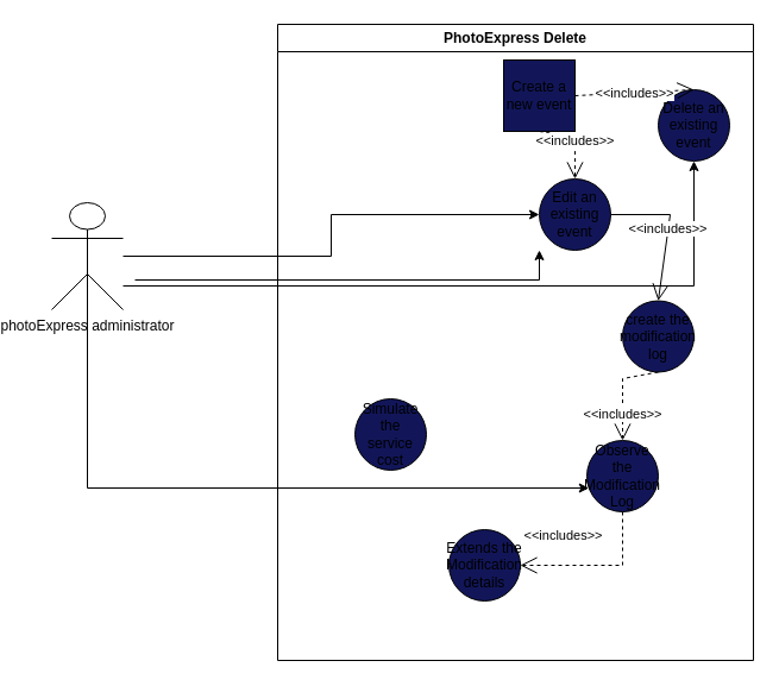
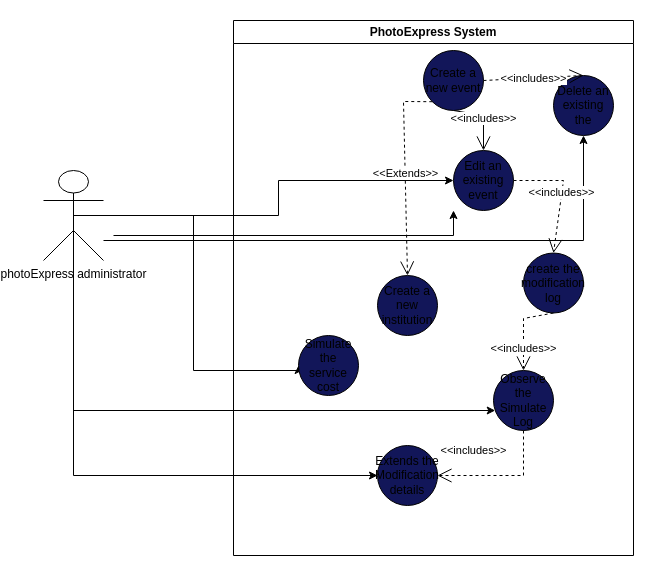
- <mxCell id="9" value="PhotoExpress Delete" style="swimlane;whiteSpace=wrap;html=1;" vertex="1" parent="1"><mxGeometry x="210" y="20" width="400" height="535" as="geometry" /></mxCell>
+ <mxCell id="9" value="PhotoExpress System" style="swimlane;whiteSpace=wrap;html=1;" vertex="1" parent="1"><mxGeometry x="210" y="20" width="400" height="535" as="geometry" /></mxCell>
- <mxCell id="10" value="Create a new event" style="whiteSpace=wrap;html=1;aspect=fixed;fillColor=#121659;rounded=0;" vertex="1" parent="9"><mxGeometry x="190" y="30" width="60" height="60" as="geometry" /></mxCell>
+ <mxCell id="10" value="Create a new event" style="ellipse;whiteSpace=wrap;html=1;aspect=fixed;fillColor=#121659;" vertex="1" parent="9"><mxGeometry x="190" y="30" width="60" height="60" as="geometry" /></mxCell>
- <mxCell id="13" value="Delete an existing event" style="ellipse;whiteSpace=wrap;html=1;aspect=fixed;fillColor=#121659;" vertex="1" parent="9"><mxGeometry x="320" y="55" width="60" height="60" as="geometry" /></mxCell>
+ <mxCell id="13" value="Delete an existing the" style="ellipse;whiteSpace=wrap;html=1;aspect=fixed;fillColor=#121659;" vertex="1" parent="9"><mxGeometry x="320" y="55" width="60" height="60" as="geometry" /></mxCell>
- <mxCell id="12" value="&amp;lt;&amp;lt;includes&amp;gt;&amp;gt;" style="endArrow=open;endSize=12;dashed=1;html=1;rounded=0;entryX=0.5;entryY=0;entryDx=0;entryDy=0;exitX=0.5;exitY=1;exitDx=0;exitDy=0;" edge="1" parent="9" source="10" target="11"><mxGeometry width="160" relative="1" as="geometry"><mxPoint x="20" y="200" as="sourcePoint" /><mxPoint x="180" y="200" as="targetPoint" /><Array as="points"><mxPoint x="250" y="95" /></Array></mxGeometry></mxCell>
+ <mxCell id="12" value="&amp;lt;&amp;lt;includes&amp;gt;&amp;gt;" style="endArrow=open;endSize=12;dashed=0;html=1;rounded=0;entryX=0.5;entryY=0;entryDx=0;entryDy=0;exitX=0.5;exitY=1;exitDx=0;exitDy=0;" edge="1" parent="9" source="10" target="11"><mxGeometry width="160" relative="1" as="geometry"><mxPoint x="20" y="200" as="sourcePoint" /><mxPoint x="180" y="200" as="targetPoint" /><Array as="points"><mxPoint x="250" y="95" /></Array></mxGeometry></mxCell>
+ <mxCell id="19" value="&amp;lt;&amp;lt;Extends&amp;gt;&amp;gt;" style="endArrow=open;endSize=12;dashed=1;html=1;rounded=0;entryX=0.5;entryY=0;entryDx=0;entryDy=0;exitX=0;exitY=1;exitDx=0;exitDy=0;" edge="1" parent="9" source="10" target="18"><mxGeometry width="160" relative="1" as="geometry"><mxPoint x="178.787" y="81.213" as="sourcePoint" /><mxPoint x="130" y="315" as="targetPoint" /><Array as="points"><mxPoint x="170" y="81" /></Array></mxGeometry></mxCell>
- <mxCell id="16" value="&amp;lt;&amp;lt;includes&amp;gt;&amp;gt;" style="endArrow=open;endSize=12;dashed=0;html=1;rounded=0;entryX=0.5;entryY=0;entryDx=0;entryDy=0;exitX=1;exitY=0.5;exitDx=0;exitDy=0;" edge="1" parent="9" source="11" target="15"><mxGeometry width="160" relative="1" as="geometry"><mxPoint x="90" y="100" as="sourcePoint" /><mxPoint x="90" y="140" as="targetPoint" /><Array as="points"><mxPoint x="330" y="160" /></Array></mxGeometry></mxCell>
+ <mxCell id="16" value="&amp;lt;&amp;lt;includes&amp;gt;&amp;gt;" style="endArrow=open;endSize=12;dashed=1;html=1;rounded=0;entryX=0.5;entryY=0;entryDx=0;entryDy=0;exitX=1;exitY=0.5;exitDx=0;exitDy=0;" edge="1" parent="9" source="11" target="15"><mxGeometry width="160" relative="1" as="geometry"><mxPoint x="90" y="100" as="sourcePoint" /><mxPoint x="90" y="140" as="targetPoint" /><Array as="points"><mxPoint x="330" y="160" /></Array></mxGeometry></mxCell>
+ <mxCell id="18" value="Create a new institution" style="ellipse;whiteSpace=wrap;html=1;aspect=fixed;fillColor=#121659;" vertex="1" parent="9"><mxGeometry x="144" y="255" width="60" height="60" as="geometry" /></mxCell>
+ <mxCell id="5" style="edgeStyle=orthogonalEdgeStyle;rounded=0;orthogonalLoop=1;jettySize=auto;html=1;exitX=0.5;exitY=0.5;exitDx=0;exitDy=0;exitPerimeter=0;entryX=0;entryY=0.5;entryDx=0;entryDy=0;" edge="1" parent="1" source="8" target="17"><mxGeometry relative="1" as="geometry"><Array as="points"><mxPoint x="170" y="215" /><mxPoint x="170" y="370" /></Array></mxGeometry></mxCell>
- <mxCell id="20" value="Observe the Modification Log" style="ellipse;whiteSpace=wrap;html=1;aspect=fixed;fillColor=#121659;" vertex="1" parent="9"><mxGeometry x="260" y="350" width="60" height="60" as="geometry" /></mxCell>
+ <mxCell id="20" value="Observe the Simulate Log" style="ellipse;whiteSpace=wrap;html=1;aspect=fixed;fillColor=#121659;" vertex="1" parent="9"><mxGeometry x="260" y="350" width="60" height="60" as="geometry" /></mxCell>
+ <mxCell id="7" style="edgeStyle=orthogonalEdgeStyle;rounded=0;orthogonalLoop=1;jettySize=auto;html=1;exitX=0.5;exitY=0.5;exitDx=0;exitDy=0;exitPerimeter=0;entryX=0;entryY=0.5;entryDx=0;entryDy=0;" edge="1" parent="1" source="8" target="22"><mxGeometry relative="1" as="geometry"><Array as="points"><mxPoint x="50" y="475" /></Array></mxGeometry></mxCell>
